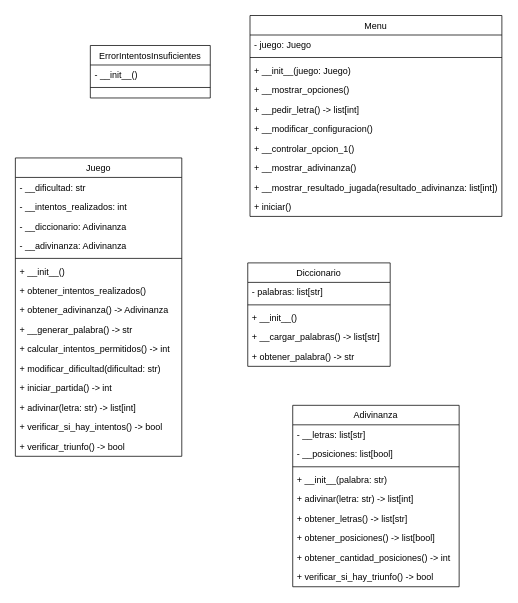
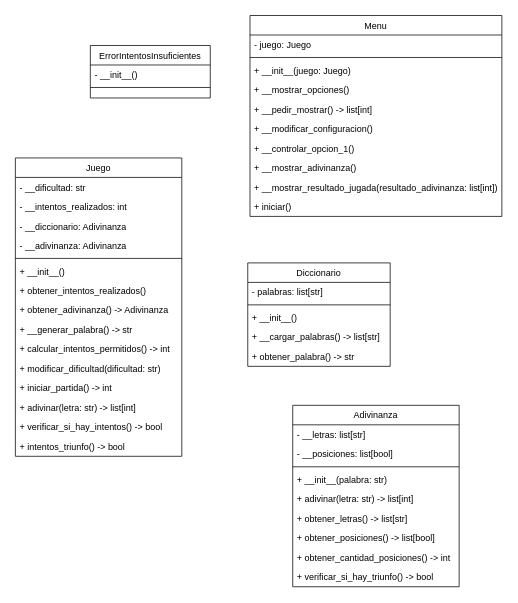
- <mxCell id="7" value="+ __pedir_letra() -&gt; list[int]" style="text;align=left;verticalAlign=top;spacingLeft=4;spacingRight=4;overflow=hidden;rotatable=0;points=[[0,0.5],[1,0.5]];portConstraint=eastwest;" parent="2" vertex="1"><mxGeometry y="112" width="336" height="26" as="geometry" /></mxCell>
+ <mxCell id="7" value="+ __pedir_mostrar() -&gt; list[int]" style="text;align=left;verticalAlign=top;spacingLeft=4;spacingRight=4;overflow=hidden;rotatable=0;points=[[0,0.5],[1,0.5]];portConstraint=eastwest;" parent="2" vertex="1"><mxGeometry y="112" width="336" height="26" as="geometry" /></mxCell>
- <mxCell id="47" value="+ verificar_triunfo() -&gt; bool" style="text;align=left;verticalAlign=top;spacingLeft=4;spacingRight=4;overflow=hidden;rotatable=0;points=[[0,0.5],[1,0.5]];portConstraint=eastwest;rounded=0;shadow=0;html=0;" vertex="1" parent="32"><mxGeometry y="372" width="222" height="26" as="geometry" /></mxCell>
+ <mxCell id="47" value="+ intentos_triunfo() -&gt; bool" style="text;align=left;verticalAlign=top;spacingLeft=4;spacingRight=4;overflow=hidden;rotatable=0;points=[[0,0.5],[1,0.5]];portConstraint=eastwest;rounded=0;shadow=0;html=0;" vertex="1" parent="32"><mxGeometry y="372" width="222" height="26" as="geometry" /></mxCell>
